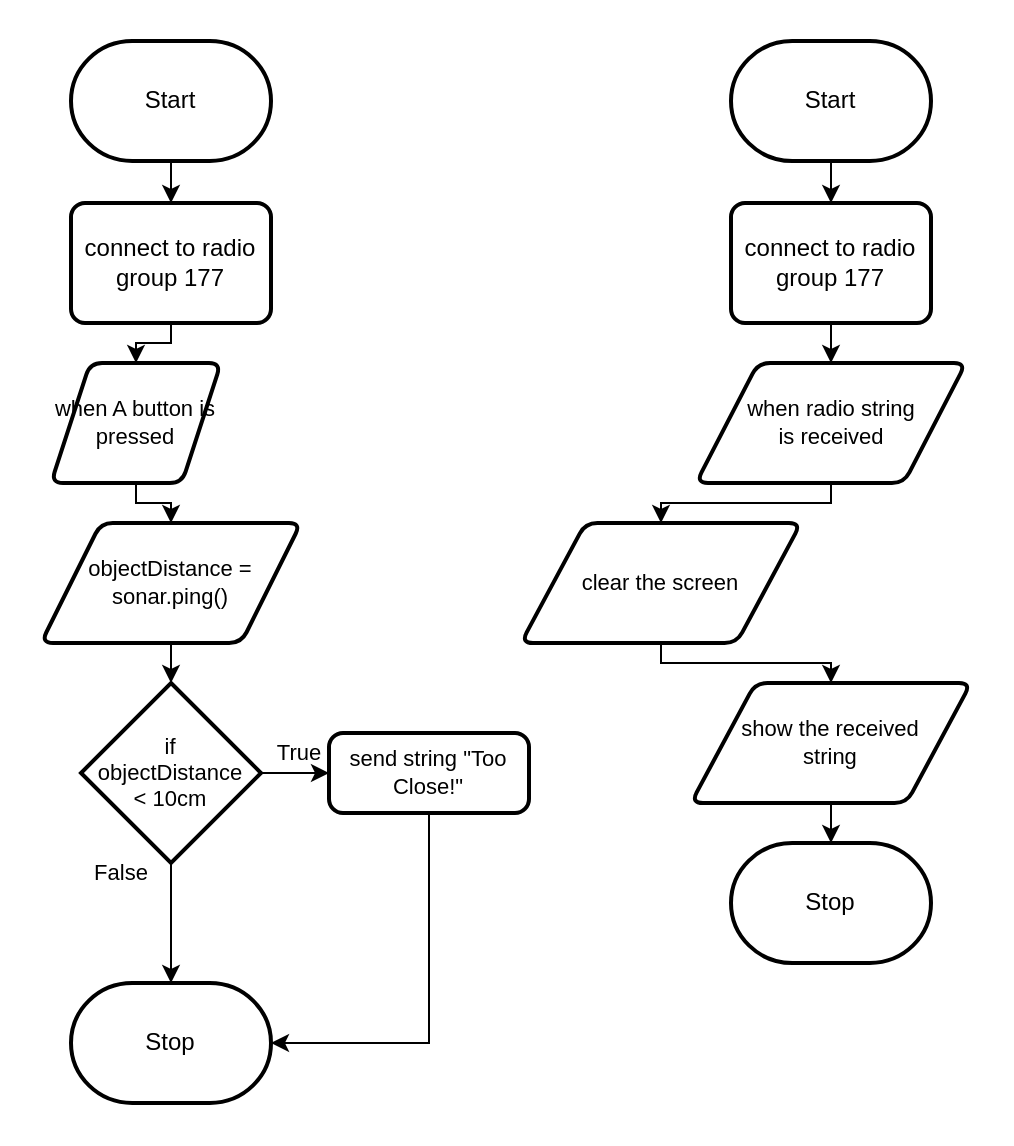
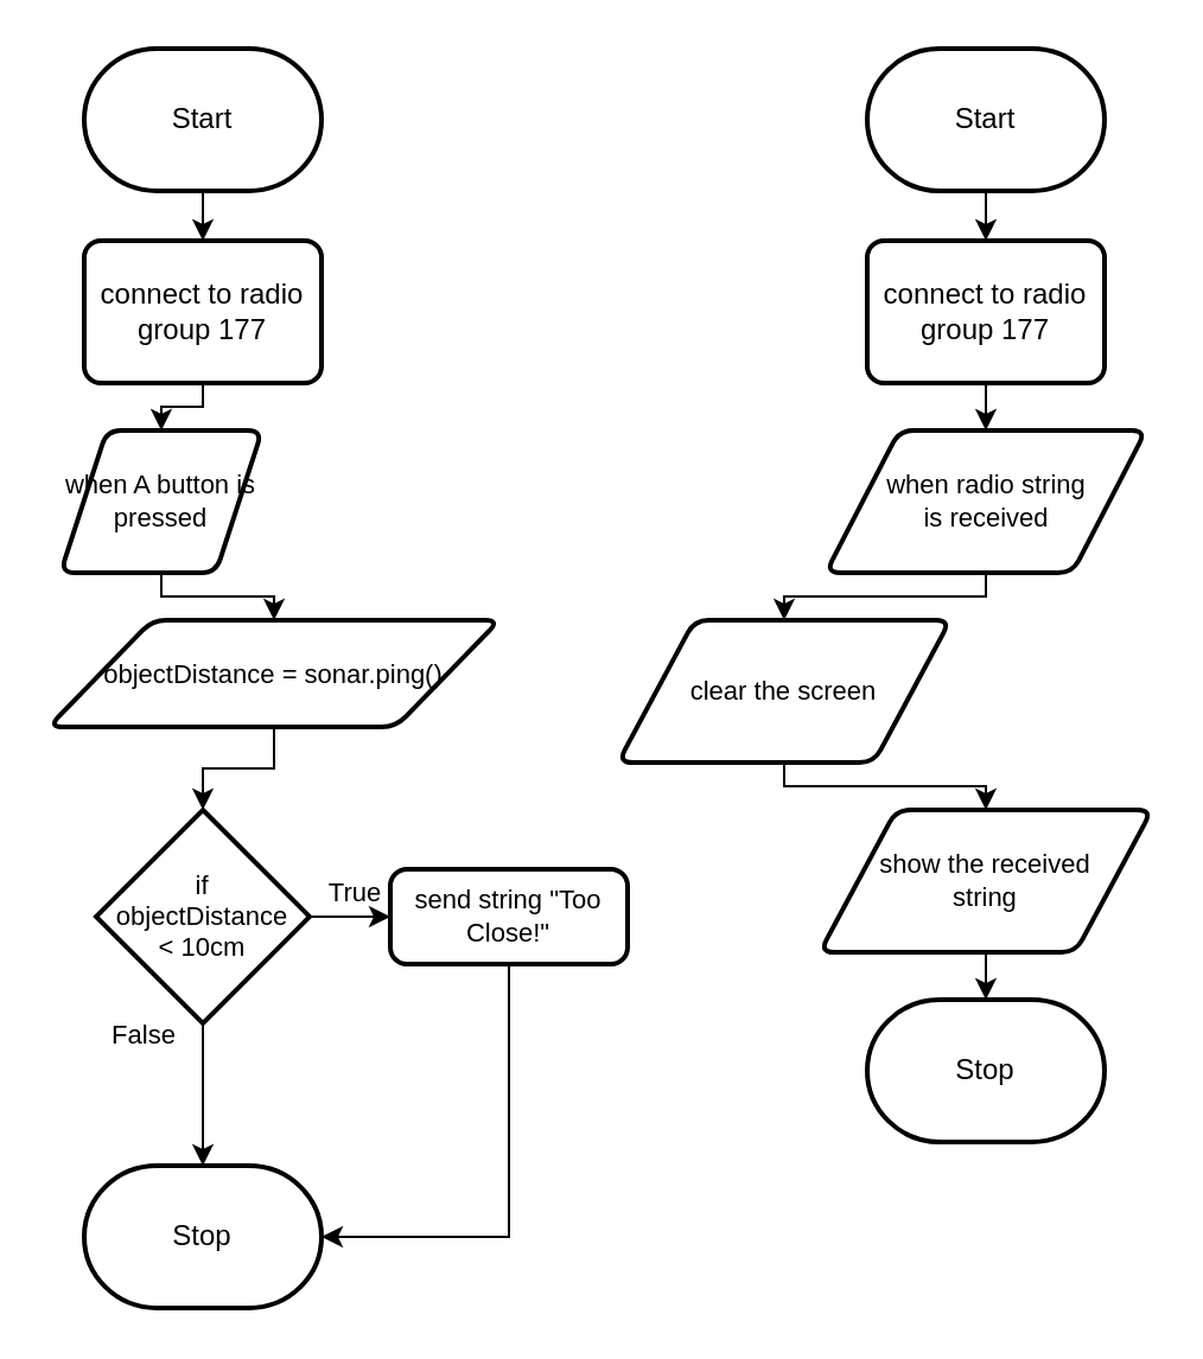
- <mxCell id="10" value="objectDistance = sonar.ping()" style="shape=parallelogram;html=1;strokeWidth=2;perimeter=parallelogramPerimeter;whiteSpace=wrap;rounded=1;arcSize=12;size=0.23;fontFamily=Helvetica;fontSize=11;fontColor=default;" vertex="1" parent="1"><mxGeometry x="20" y="261" width="130" height="60" as="geometry" /></mxCell>
+ <mxCell id="10" value="objectDistance = sonar.ping()" style="shape=parallelogram;html=1;strokeWidth=2;perimeter=parallelogramPerimeter;whiteSpace=wrap;rounded=1;arcSize=12;size=0.23;fontFamily=Helvetica;fontSize=11;fontColor=default;" vertex="1" parent="1"><mxGeometry x="20" y="261" width="190" height="45" as="geometry" /></mxCell>
